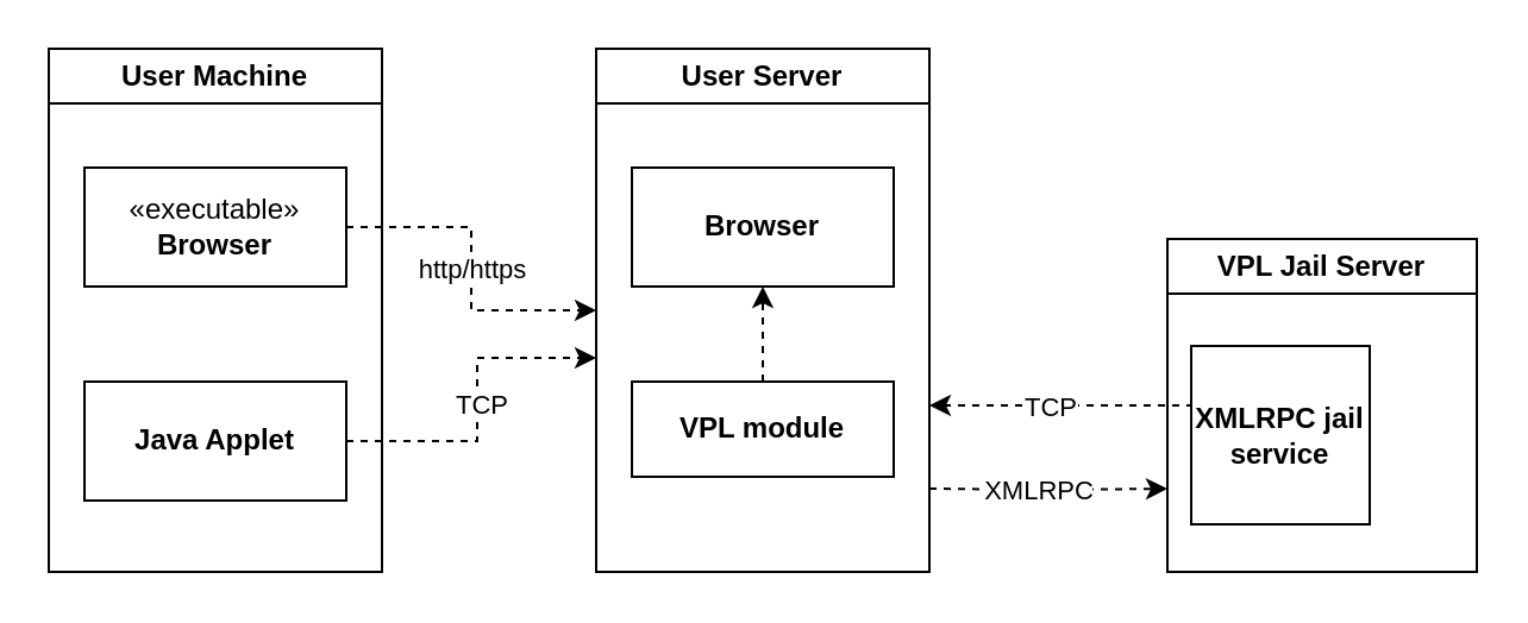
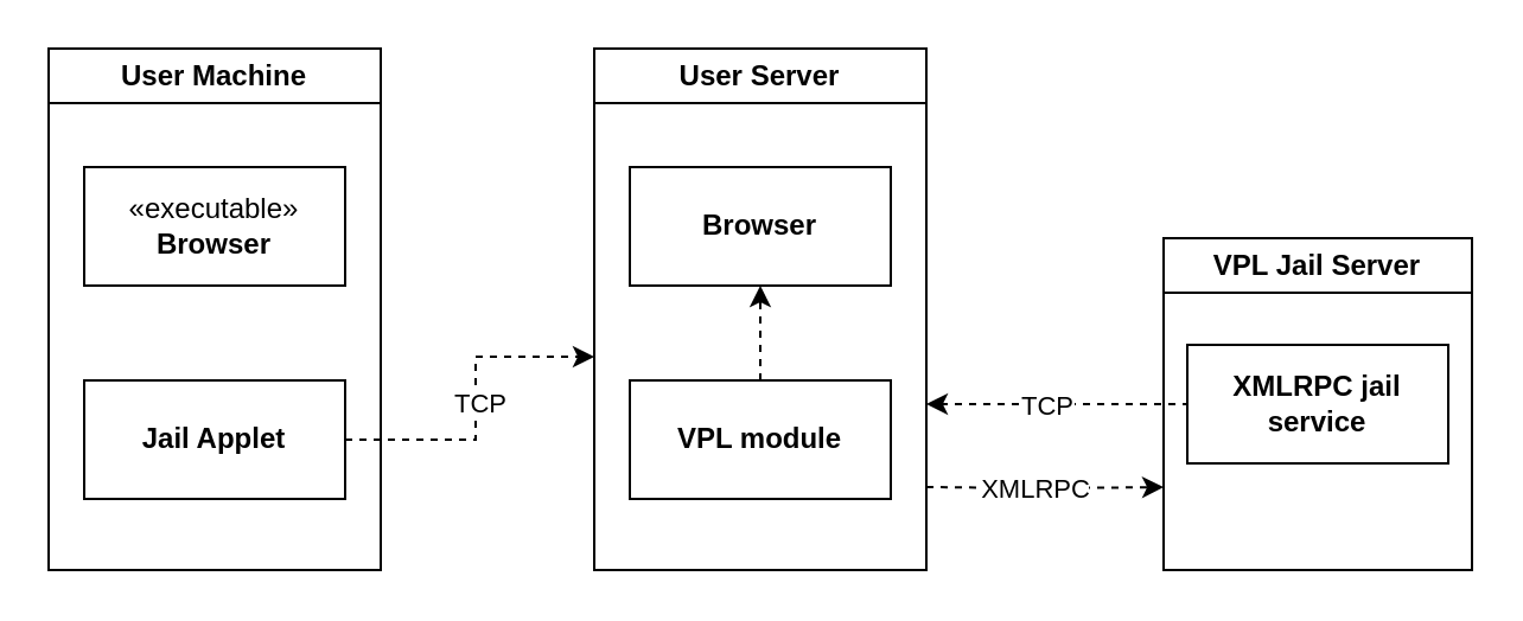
- <mxCell id="17" style="edgeStyle=orthogonalEdgeStyle;rounded=0;orthogonalLoop=1;jettySize=auto;html=1;exitX=1;exitY=0.5;exitDx=0;exitDy=0;entryX=0;entryY=0.5;entryDx=0;entryDy=0;dashed=1;" edge="1" parent="1" source="3" target="7"><mxGeometry relative="1" as="geometry"><mxPoint x="210" y="130" as="targetPoint" /></mxGeometry></mxCell>
- <mxCell id="18" value="http/https" style="edgeLabel;html=1;align=center;verticalAlign=middle;resizable=0;points=[];" vertex="1" connectable="0" parent="17"><mxGeometry x="-0.062" relative="1" as="geometry"><mxPoint y="4" as="offset" /></mxGeometry></mxCell>
- <mxCell id="10" value="&lt;b&gt;VPL module&lt;/b&gt;" style="html=1;whiteSpace=wrap;" vertex="1" parent="7"><mxGeometry x="15" y="140" width="110" height="40" as="geometry" /></mxCell>
+ <mxCell id="10" value="&lt;b&gt;VPL module&lt;/b&gt;" style="html=1;whiteSpace=wrap;" vertex="1" parent="7"><mxGeometry x="15" y="140" width="110" height="50" as="geometry" /></mxCell>
- <mxCell id="12" value="&lt;b&gt;XMLRPC jail service&lt;br&gt;&lt;/b&gt;" style="html=1;whiteSpace=wrap;" vertex="1" parent="11"><mxGeometry x="10" y="45" width="75" height="75" as="geometry" /></mxCell>
+ <mxCell id="12" value="&lt;b&gt;XMLRPC jail service&lt;br&gt;&lt;/b&gt;" style="html=1;whiteSpace=wrap;" vertex="1" parent="11"><mxGeometry x="10" y="45" width="110" height="50" as="geometry" /></mxCell>
- <mxCell id="4" value="&lt;b&gt;Java Applet&lt;/b&gt;" style="html=1;whiteSpace=wrap;" vertex="1" parent="2"><mxGeometry x="15" y="140" width="110" height="50" as="geometry" /></mxCell>
+ <mxCell id="4" value="&lt;b&gt;Jail Applet&lt;/b&gt;" style="html=1;whiteSpace=wrap;" vertex="1" parent="2"><mxGeometry x="15" y="140" width="110" height="50" as="geometry" /></mxCell>
